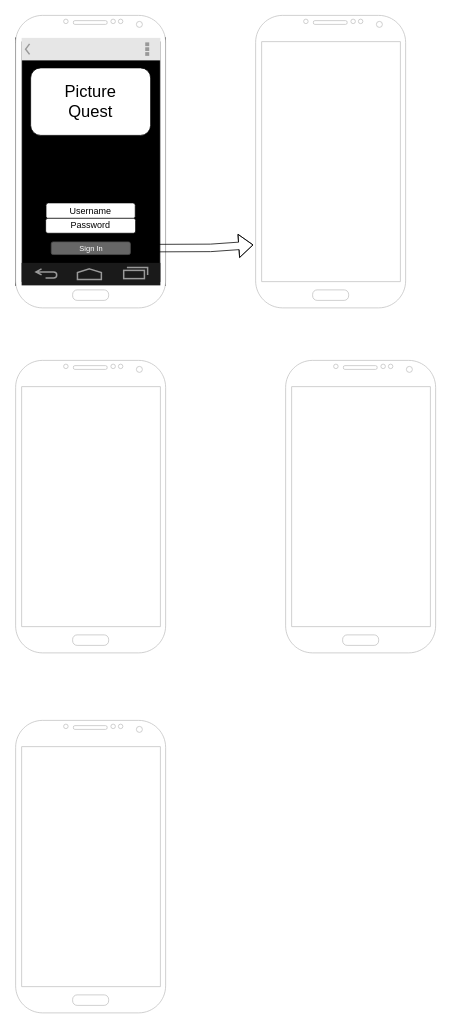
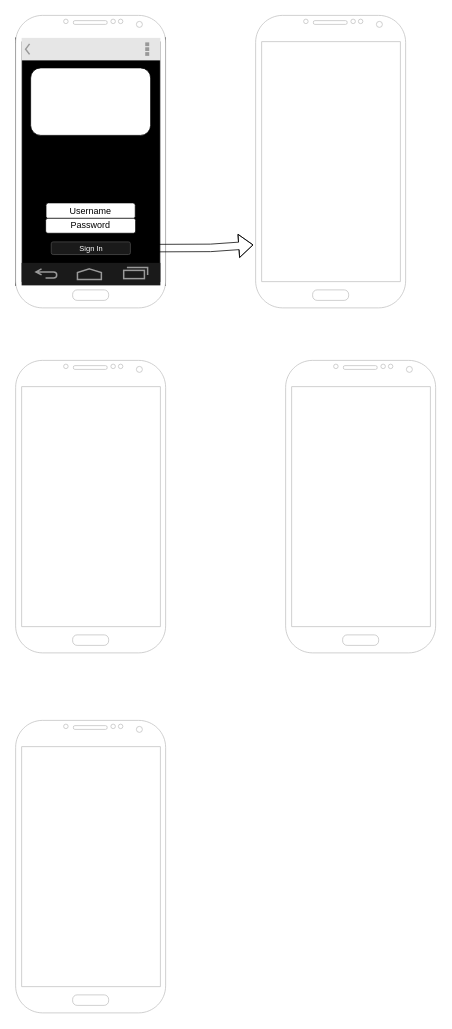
- <mxCell id="14" value="&lt;font style=&quot;font-size: 22px&quot;&gt;Picture Quest&lt;/font&gt;" style="text;html=1;strokeColor=none;fillColor=none;align=center;verticalAlign=middle;whiteSpace=wrap;rounded=0;" vertex="1" parent="1"><mxGeometry x="60" y="100" width="120" height="70" as="geometry" /></mxCell>
- <mxCell id="17" value="Sign In" style="rounded=1;html=1;shadow=0;dashed=0;whiteSpace=wrap;fontSize=10;fillColor=#666666;align=center;strokeColor=#4D4D4D;fontColor=#ffffff;" vertex="1" parent="1"><mxGeometry x="67.5" y="322" width="105.5" height="16.88" as="geometry" /></mxCell>
+ <mxCell id="17" value="Sign In" style="rounded=1;html=1;shadow=0;dashed=0;whiteSpace=wrap;fontSize=10;fillColor=#1a1a1a;align=center;strokeColor=#4D4D4D;fontColor=#ffffff;" vertex="1" parent="1"><mxGeometry x="67.5" y="322" width="105.5" height="16.88" as="geometry" /></mxCell>
